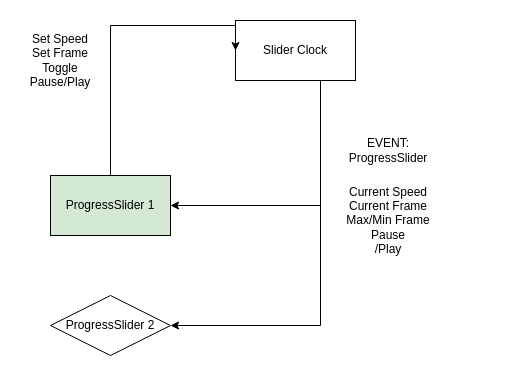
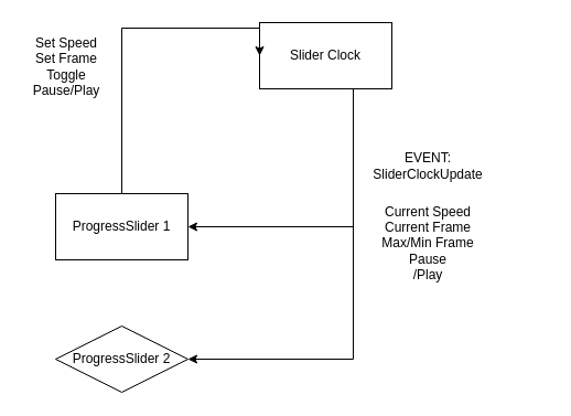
- <mxCell id="10" value="EVENT: ProgressSlider" style="text;html=1;strokeColor=none;fillColor=none;align=center;verticalAlign=middle;whiteSpace=wrap;rounded=0;" vertex="1" parent="1"><mxGeometry x="358" y="135" width="60" height="30" as="geometry" /></mxCell>
+ <mxCell id="10" value="EVENT: SliderClockUpdate" style="text;html=1;strokeColor=none;fillColor=none;align=center;verticalAlign=middle;whiteSpace=wrap;rounded=0;" vertex="1" parent="1"><mxGeometry x="358" y="135" width="60" height="30" as="geometry" /></mxCell>
- <mxCell id="6" value="ProgressSlider 1" style="rounded=0;whiteSpace=wrap;html=1;fillColor=#d5e8d4;" vertex="1" parent="1"><mxGeometry x="50" y="175" width="120" height="60" as="geometry" /></mxCell>
+ <mxCell id="6" value="ProgressSlider 1" style="rounded=0;whiteSpace=wrap;html=1;" vertex="1" parent="1"><mxGeometry x="50" y="175" width="120" height="60" as="geometry" /></mxCell>
